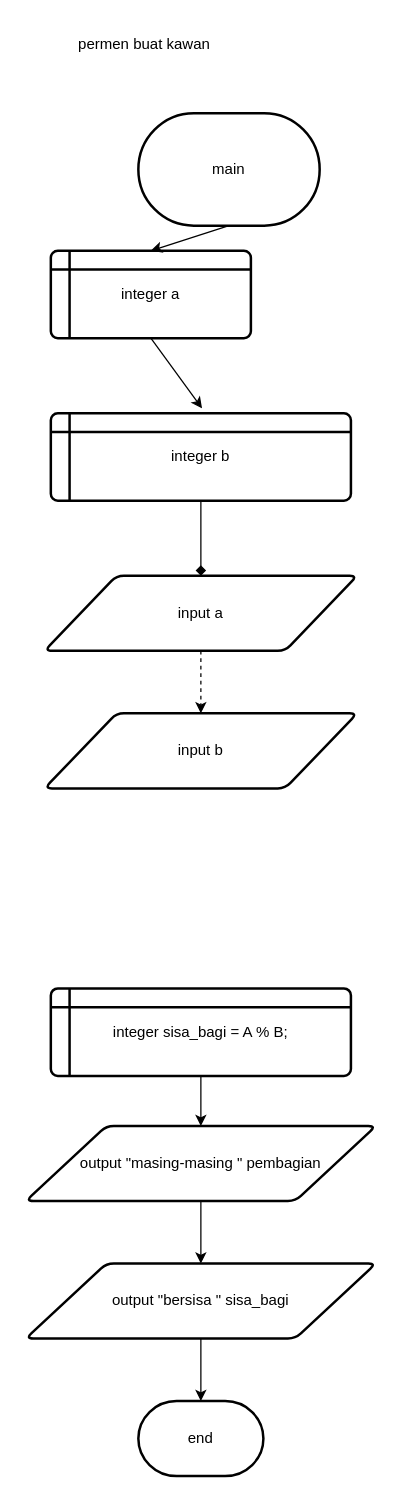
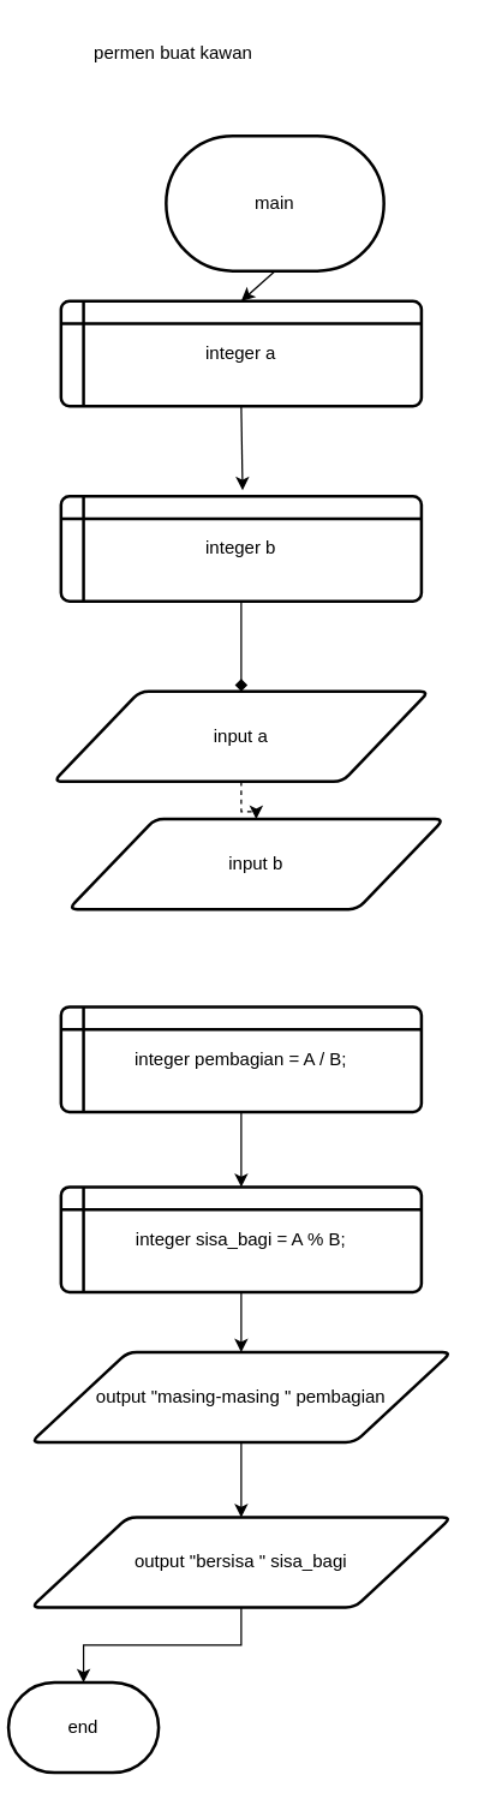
- <mxCell id="4" value="integer a" style="shape=internalStorage;whiteSpace=wrap;html=1;dx=15;dy=15;rounded=1;arcSize=8;strokeWidth=2;" parent="1" vertex="1"><mxGeometry x="40" y="200" width="160" height="70" as="geometry" /></mxCell>
+ <mxCell id="4" value="integer a" style="shape=internalStorage;whiteSpace=wrap;html=1;dx=15;dy=15;rounded=1;arcSize=8;strokeWidth=2;" parent="1" vertex="1"><mxGeometry x="40" y="200" width="240" height="70" as="geometry" /></mxCell>
- <mxCell id="11" value="input b" style="shape=parallelogram;html=1;strokeWidth=2;perimeter=parallelogramPerimeter;whiteSpace=wrap;rounded=1;arcSize=12;size=0.23;" parent="1" vertex="1"><mxGeometry x="35" y="570" width="250" height="60" as="geometry" /></mxCell>
+ <mxCell id="11" value="input b" style="shape=parallelogram;html=1;strokeWidth=2;perimeter=parallelogramPerimeter;whiteSpace=wrap;rounded=1;arcSize=12;size=0.23;" parent="1" vertex="1"><mxGeometry x="45" y="545" width="250" height="60" as="geometry" /></mxCell>
+ <mxCell id="13" value="integer pembagian = A / B;" style="shape=internalStorage;whiteSpace=wrap;html=1;dx=15;dy=15;rounded=1;arcSize=8;strokeWidth=2;" parent="1" vertex="1"><mxGeometry x="40" y="670" width="240" height="70" as="geometry" /></mxCell>
+ <mxCell id="12" value="" style="edgeStyle=orthogonalEdgeStyle;rounded=0;orthogonalLoop=1;jettySize=auto;html=1;" parent="1" source="13" target="15" edge="1"><mxGeometry relative="1" as="geometry" /></mxCell>
- <mxCell id="20" value="end" style="strokeWidth=2;html=1;shape=mxgraph.flowchart.terminator;whiteSpace=wrap;" parent="1" vertex="1"><mxGeometry x="110" y="1120" width="100" height="60" as="geometry" /></mxCell>
+ <mxCell id="20" value="end" style="strokeWidth=2;html=1;shape=mxgraph.flowchart.terminator;whiteSpace=wrap;" parent="1" vertex="1"><mxGeometry x="5" y="1120" width="100" height="60" as="geometry" /></mxCell>
